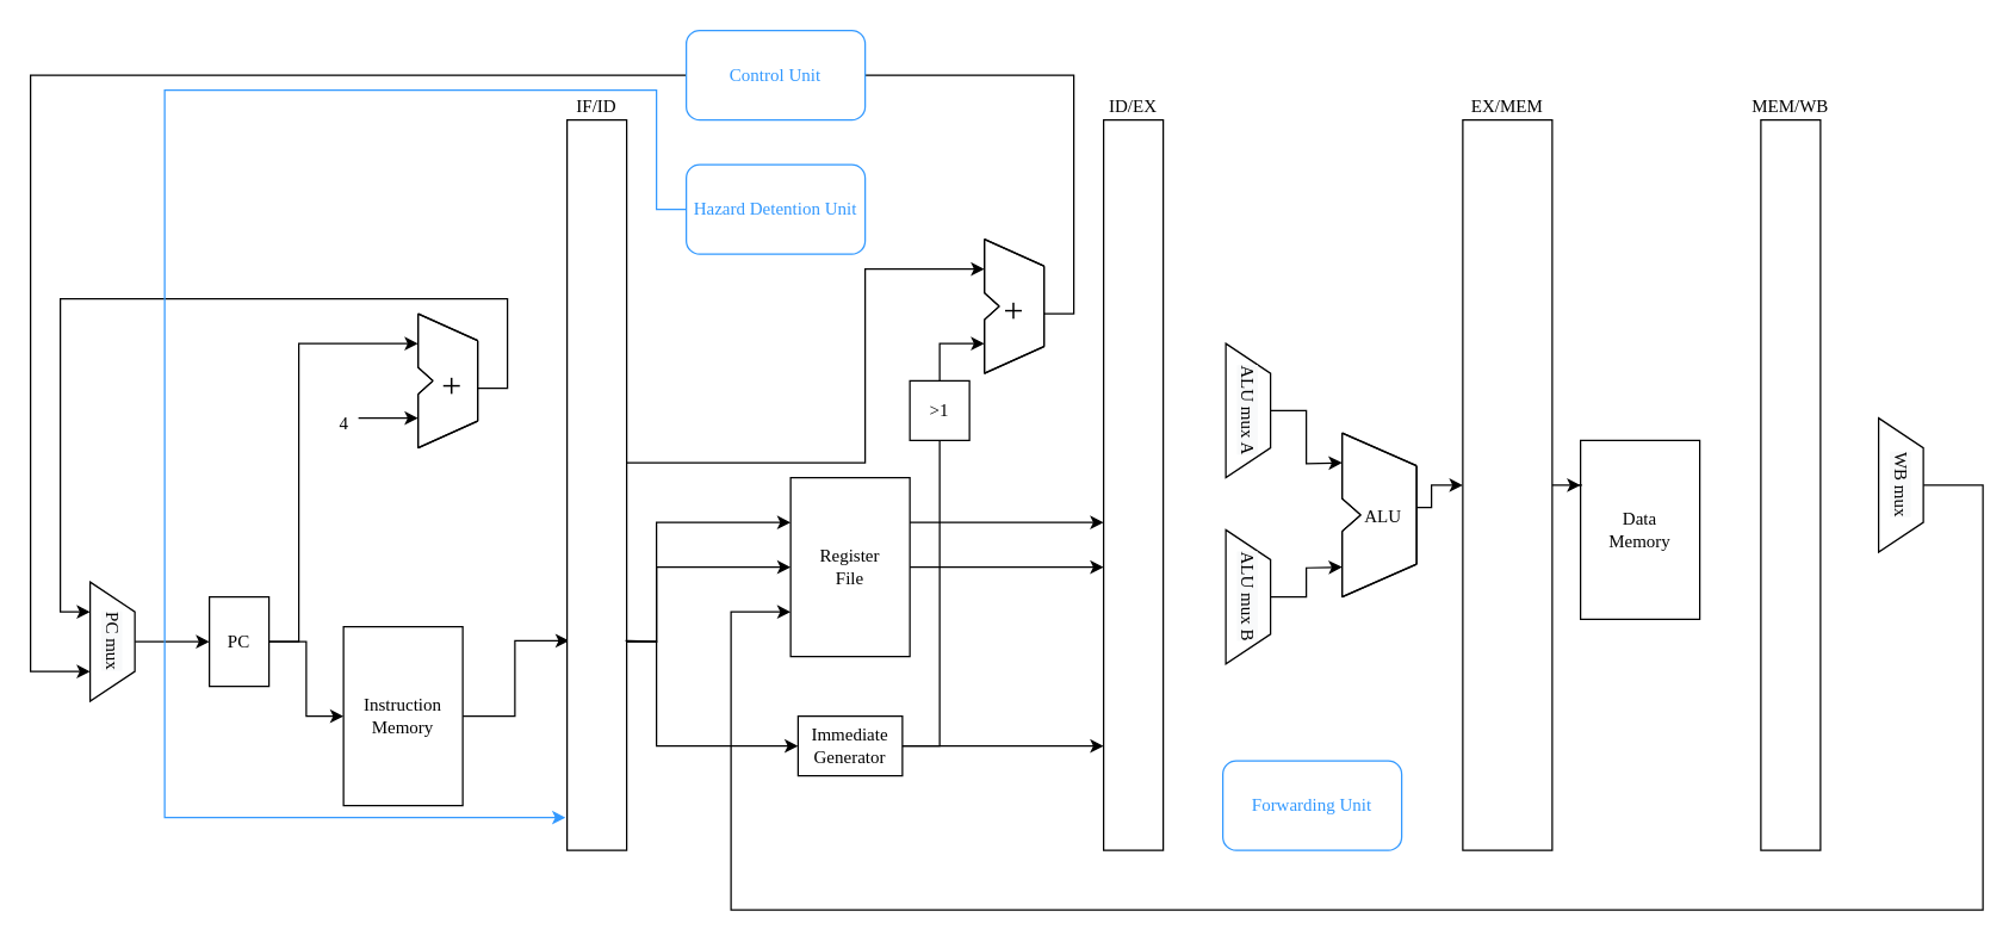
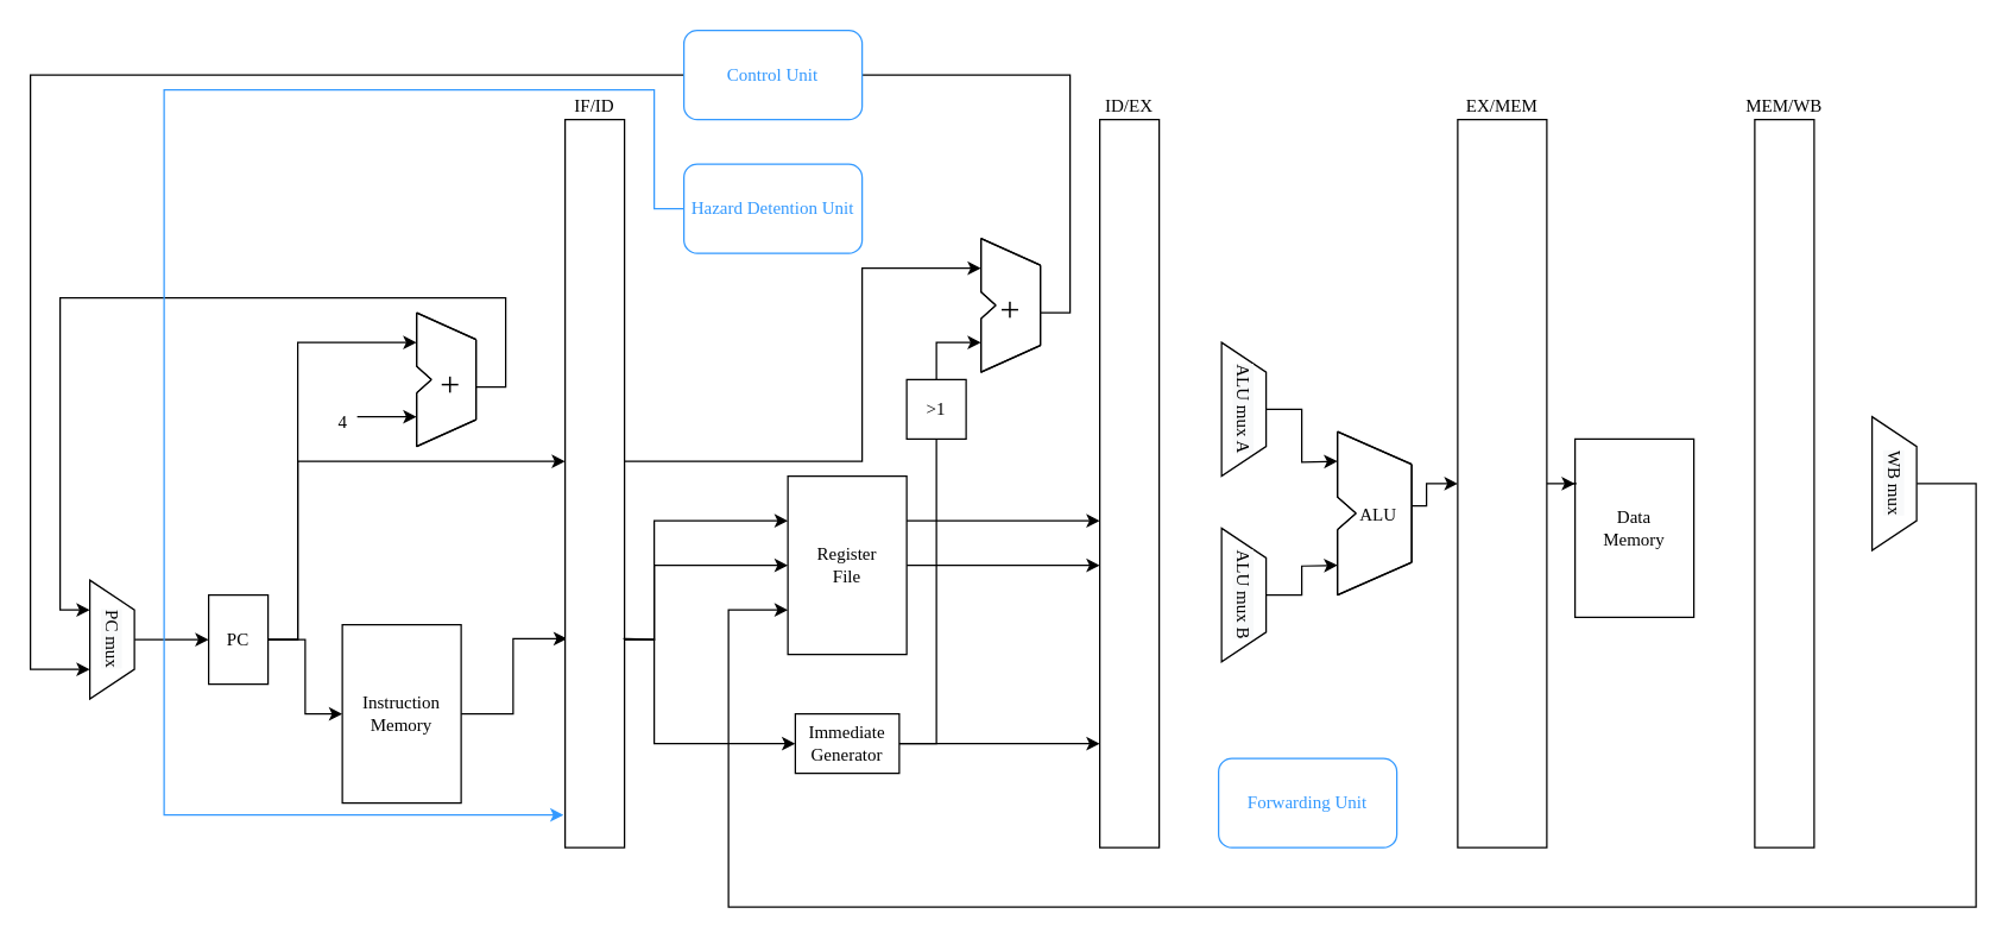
+ <mxCell id="42" style="edgeStyle=orthogonalEdgeStyle;rounded=0;orthogonalLoop=1;jettySize=auto;html=1;fontFamily=Computer Modern;fontSource=https%3A%2F%2Ffonts.googleapis.com%2Fcss%3Ffamily%3DComputer%2BModern;fontSize=24;fontColor=#3399FF;strokeColor=#000000;" edge="1" parent="1" source="43" target="48"><mxGeometry relative="1" as="geometry"><Array as="points"><mxPoint x="200" y="430" /><mxPoint x="200" y="310" /></Array></mxGeometry></mxCell>
